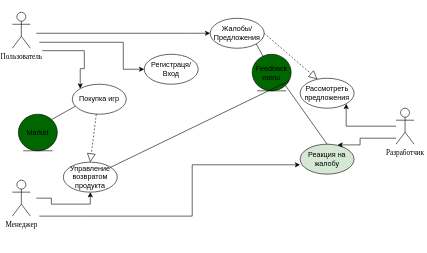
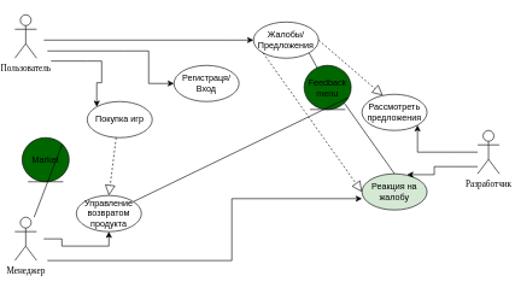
+ <mxCell id="25" value="" style="endArrow=block;dashed=1;endFill=0;endSize=12;html=1;rounded=0;entryX=0;entryY=0.5;entryDx=0;entryDy=0;exitX=0;exitY=1;exitDx=0;exitDy=0;" edge="1" parent="1" source="7" target="14"><mxGeometry width="160" relative="1" as="geometry"><mxPoint x="410" y="79" as="sourcePoint" /><mxPoint x="570" y="79" as="targetPoint" /></mxGeometry></mxCell>
- <mxCell id="30" value="" style="endArrow=none;html=1;rounded=0;exitX=1;exitY=0;exitDx=0;exitDy=0;entryX=0.062;entryY=0.728;entryDx=0;entryDy=0;entryPerimeter=0;" edge="1" parent="1" source="29" target="5"><mxGeometry width="50" height="50" relative="1" as="geometry"><mxPoint x="70" y="230" as="sourcePoint" /><mxPoint x="120" y="180" as="targetPoint" /></mxGeometry></mxCell>
+ <mxCell id="30" value="" style="endArrow=none;html=1;rounded=0;exitX=1;exitY=0;exitDx=0;exitDy=0;" edge="1" parent="1" source="29" target="3"><mxGeometry width="50" height="50" relative="1" as="geometry"><mxPoint x="70" y="230" as="sourcePoint" /><mxPoint x="120" y="180" as="targetPoint" /></mxGeometry></mxCell>
